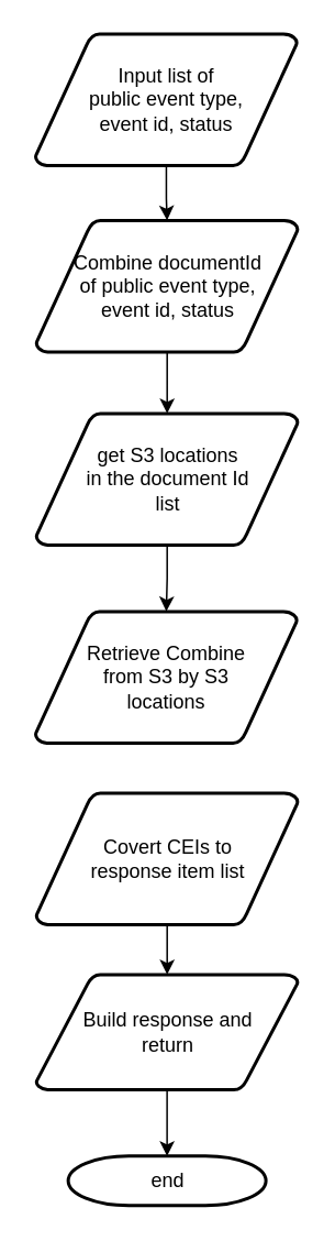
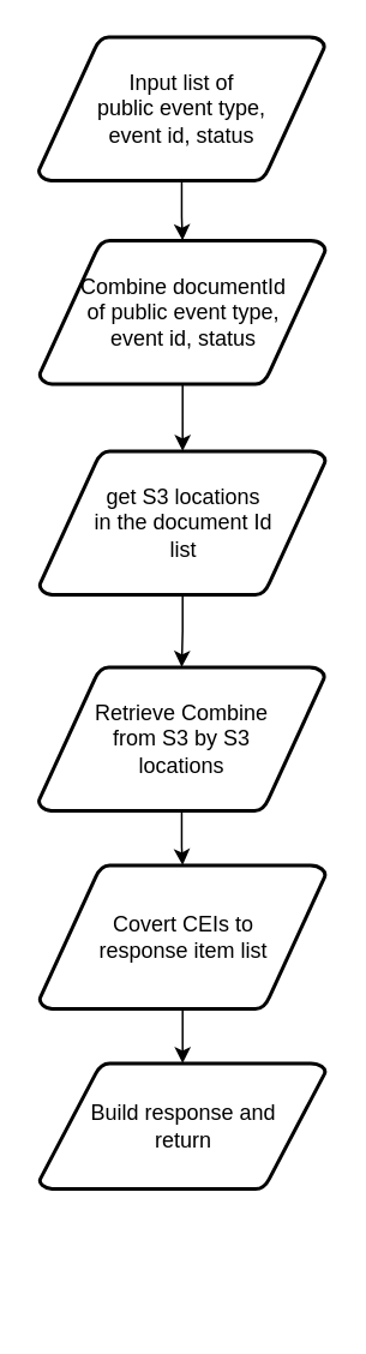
+ <mxCell id="9" style="edgeStyle=orthogonalEdgeStyle;rounded=0;orthogonalLoop=1;jettySize=auto;html=1;" edge="1" parent="1" source="10" target="12"><mxGeometry relative="1" as="geometry" /></mxCell>
- <mxCell id="13" style="edgeStyle=orthogonalEdgeStyle;rounded=0;orthogonalLoop=1;jettySize=auto;html=1;entryX=0.5;entryY=0;entryDx=0;entryDy=0;entryPerimeter=0;" edge="1" parent="1" source="14" target="4"><mxGeometry relative="1" as="geometry" /></mxCell>
- <mxCell id="4" value="end" style="shape=mxgraph.flowchart.terminator;strokeWidth=2;gradientColor=none;gradientDirection=north;fontStyle=0;html=1;" vertex="1" parent="1"><mxGeometry x="40.75" y="700" width="120" height="30" as="geometry" /></mxCell>
